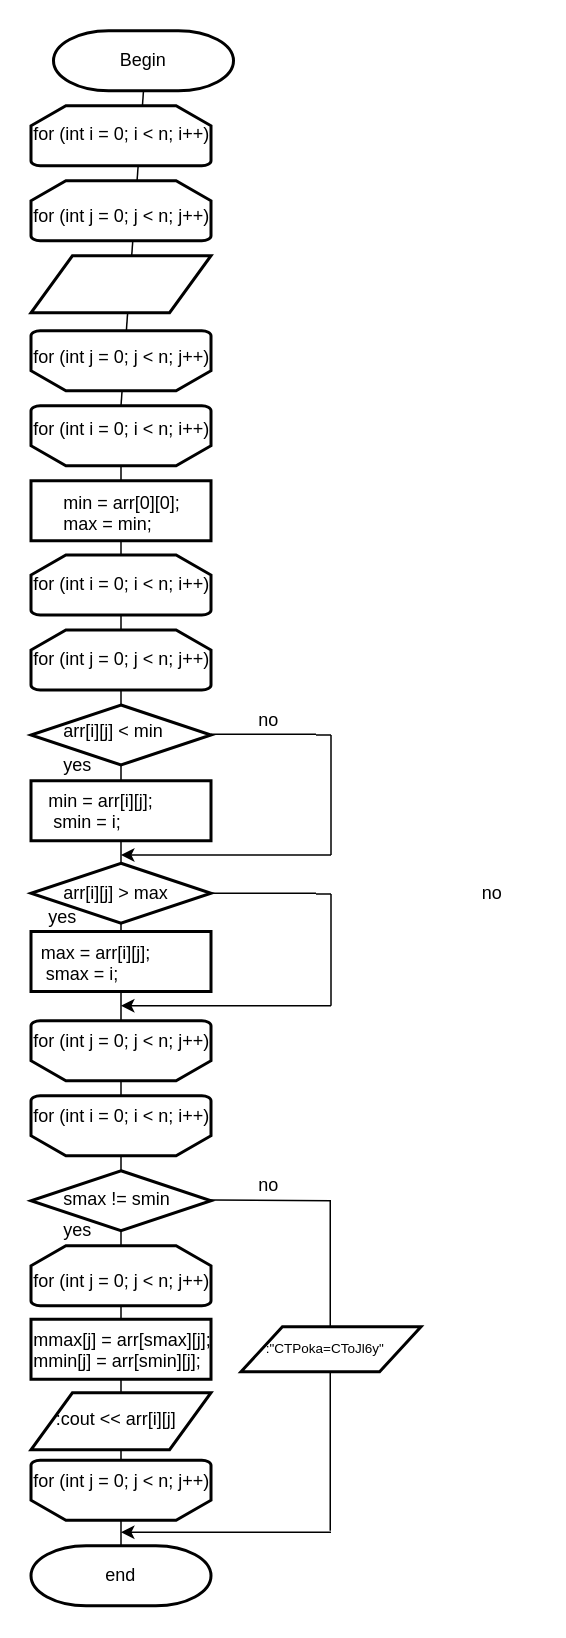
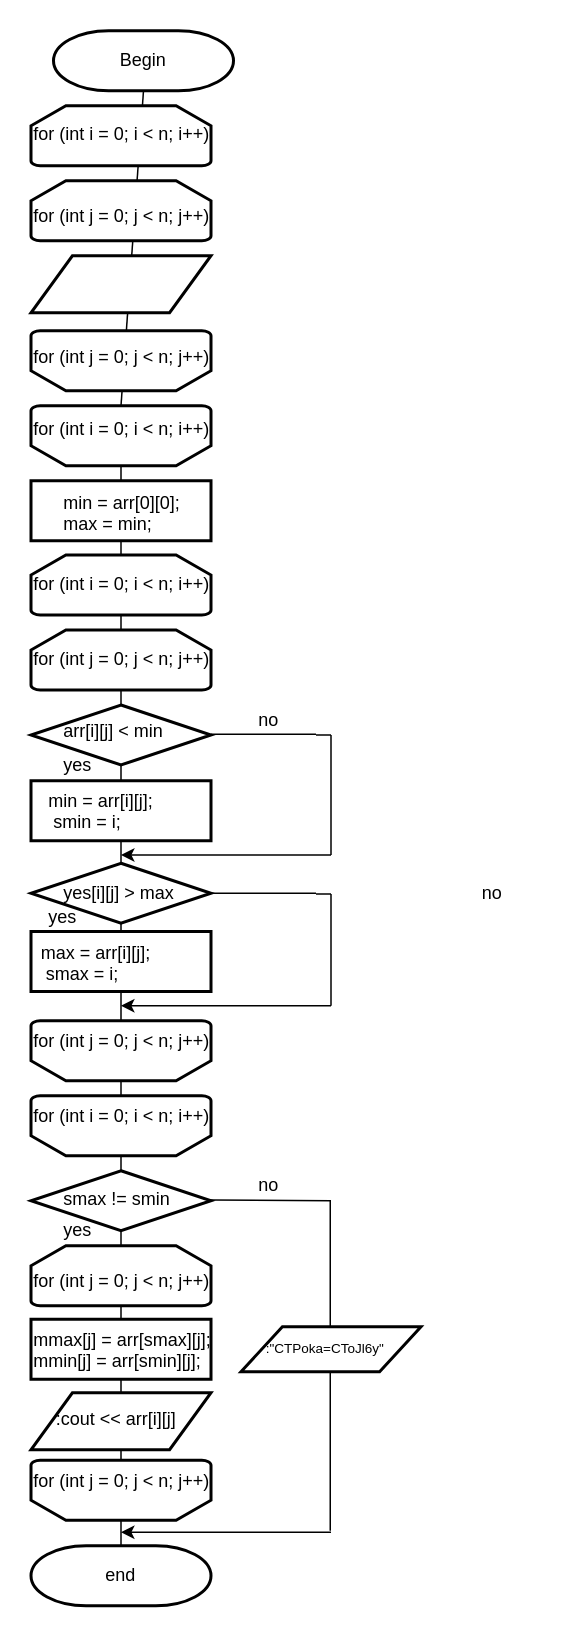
- <mxCell id="49" value="arr[i][j] &gt; max" style="text;html=1;" vertex="1" parent="1"><mxGeometry x="40" y="580.5" width="100" height="30" as="geometry" /></mxCell>
+ <mxCell id="49" value="yes[i][j] &gt; max" style="text;html=1;" vertex="1" parent="1"><mxGeometry x="40" y="580.5" width="100" height="30" as="geometry" /></mxCell>
